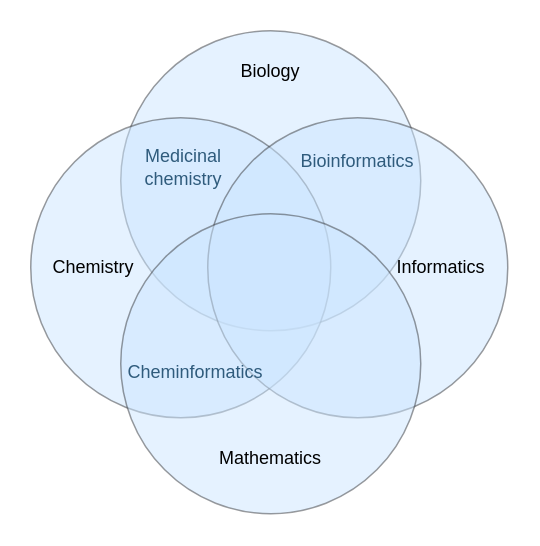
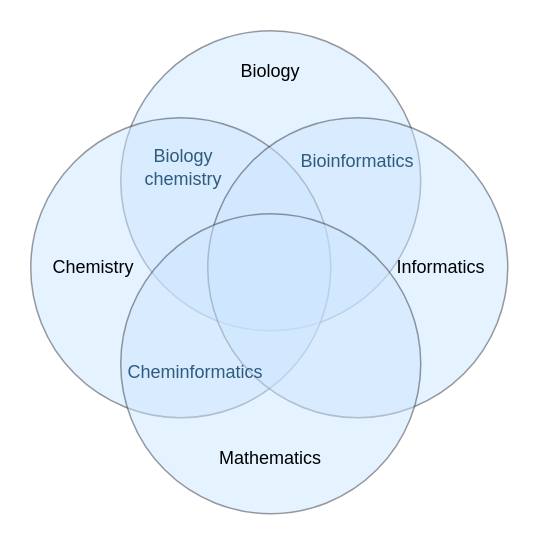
- <mxCell id="8" value="Medicinal chemistry" style="text;html=1;strokeColor=none;fillColor=none;align=center;verticalAlign=middle;whiteSpace=wrap;rounded=0;shadow=0;glass=0;labelBackgroundColor=none;fontFamily=Helvetica;fontSize=12;fontColor=#2F5B7C;" parent="1" vertex="1"><mxGeometry x="102" y="100.5" width="40" height="20" as="geometry" /></mxCell>
+ <mxCell id="8" value="Biology chemistry" style="text;html=1;strokeColor=none;fillColor=none;align=center;verticalAlign=middle;whiteSpace=wrap;rounded=0;shadow=0;glass=0;labelBackgroundColor=none;fontFamily=Helvetica;fontSize=12;fontColor=#2F5B7C;" parent="1" vertex="1"><mxGeometry x="102" y="100.5" width="40" height="20" as="geometry" /></mxCell>
